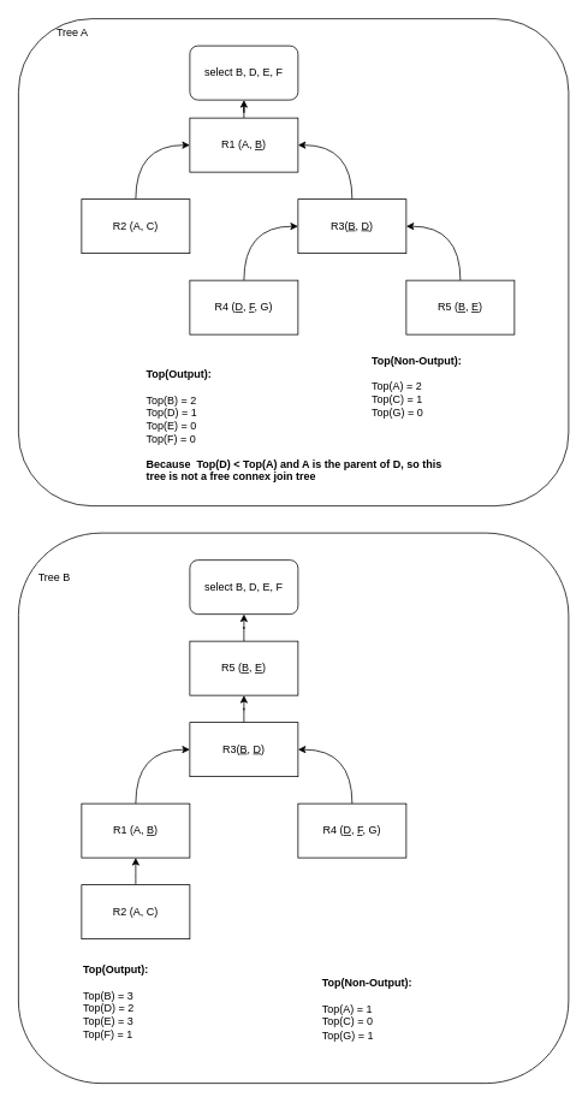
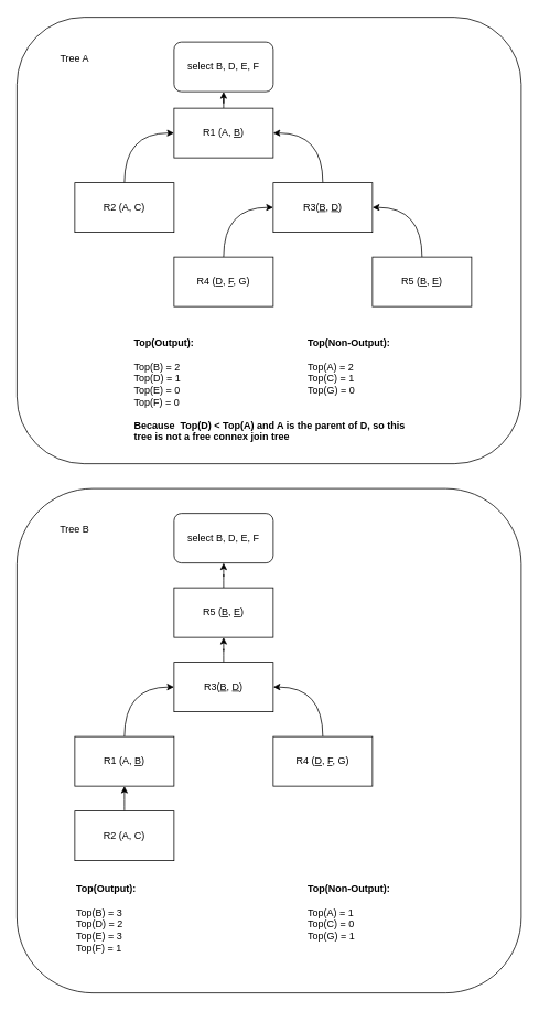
- <mxCell id="16" value="Tree A" style="text;html=1;strokeColor=none;fillColor=none;align=center;verticalAlign=middle;whiteSpace=wrap;rounded=0;" vertex="1" parent="1"><mxGeometry x="60" y="25" width="40" height="20" as="geometry" /></mxCell>
+ <mxCell id="16" value="Tree A" style="text;html=1;strokeColor=none;fillColor=none;align=center;verticalAlign=middle;whiteSpace=wrap;rounded=0;" vertex="1" parent="1"><mxGeometry x="70" y="60" width="40" height="20" as="geometry" /></mxCell>
- <mxCell id="15" value="&lt;b&gt;Top(Non-Output):&lt;br&gt;&lt;/b&gt;&lt;br&gt;Top(A) = 2&lt;br&gt;Top(C) = 1&lt;br&gt;Top(G) = 0" style="text;html=1;strokeColor=none;fillColor=none;align=left;verticalAlign=top;whiteSpace=wrap;rounded=0;" vertex="1" parent="1"><mxGeometry x="410" y="385" width="130" height="100" as="geometry" /></mxCell>
+ <mxCell id="15" value="&lt;b&gt;Top(Non-Output):&lt;br&gt;&lt;/b&gt;&lt;br&gt;Top(A) = 2&lt;br&gt;Top(C) = 1&lt;br&gt;Top(G) = 0" style="text;html=1;strokeColor=none;fillColor=none;align=left;verticalAlign=top;whiteSpace=wrap;rounded=0;" vertex="1" parent="1"><mxGeometry x="370" y="400" width="130" height="100" as="geometry" /></mxCell>
- <mxCell id="31" value="Tree B" style="text;html=1;strokeColor=none;fillColor=none;align=center;verticalAlign=middle;whiteSpace=wrap;rounded=0;" vertex="1" parent="1"><mxGeometry x="40" y="630" width="40" height="20" as="geometry" /></mxCell>
+ <mxCell id="31" value="Tree B" style="text;html=1;strokeColor=none;fillColor=none;align=center;verticalAlign=middle;whiteSpace=wrap;rounded=0;" vertex="1" parent="1"><mxGeometry x="70" y="630" width="40" height="20" as="geometry" /></mxCell>
- <mxCell id="30" value="&lt;b&gt;Top(Non-Output):&lt;br&gt;&lt;/b&gt;&lt;br&gt;Top(A) = 1&lt;br&gt;Top(C) = 0&lt;br&gt;Top(G) = 1" style="text;html=1;strokeColor=none;fillColor=none;align=left;verticalAlign=top;whiteSpace=wrap;rounded=0;" vertex="1" parent="1"><mxGeometry x="355" y="1075" width="130" height="100" as="geometry" /></mxCell>
+ <mxCell id="30" value="&lt;b&gt;Top(Non-Output):&lt;br&gt;&lt;/b&gt;&lt;br&gt;Top(A) = 1&lt;br&gt;Top(C) = 0&lt;br&gt;Top(G) = 1" style="text;html=1;strokeColor=none;fillColor=none;align=left;verticalAlign=top;whiteSpace=wrap;rounded=0;" vertex="1" parent="1"><mxGeometry x="370" y="1060" width="130" height="100" as="geometry" /></mxCell>
